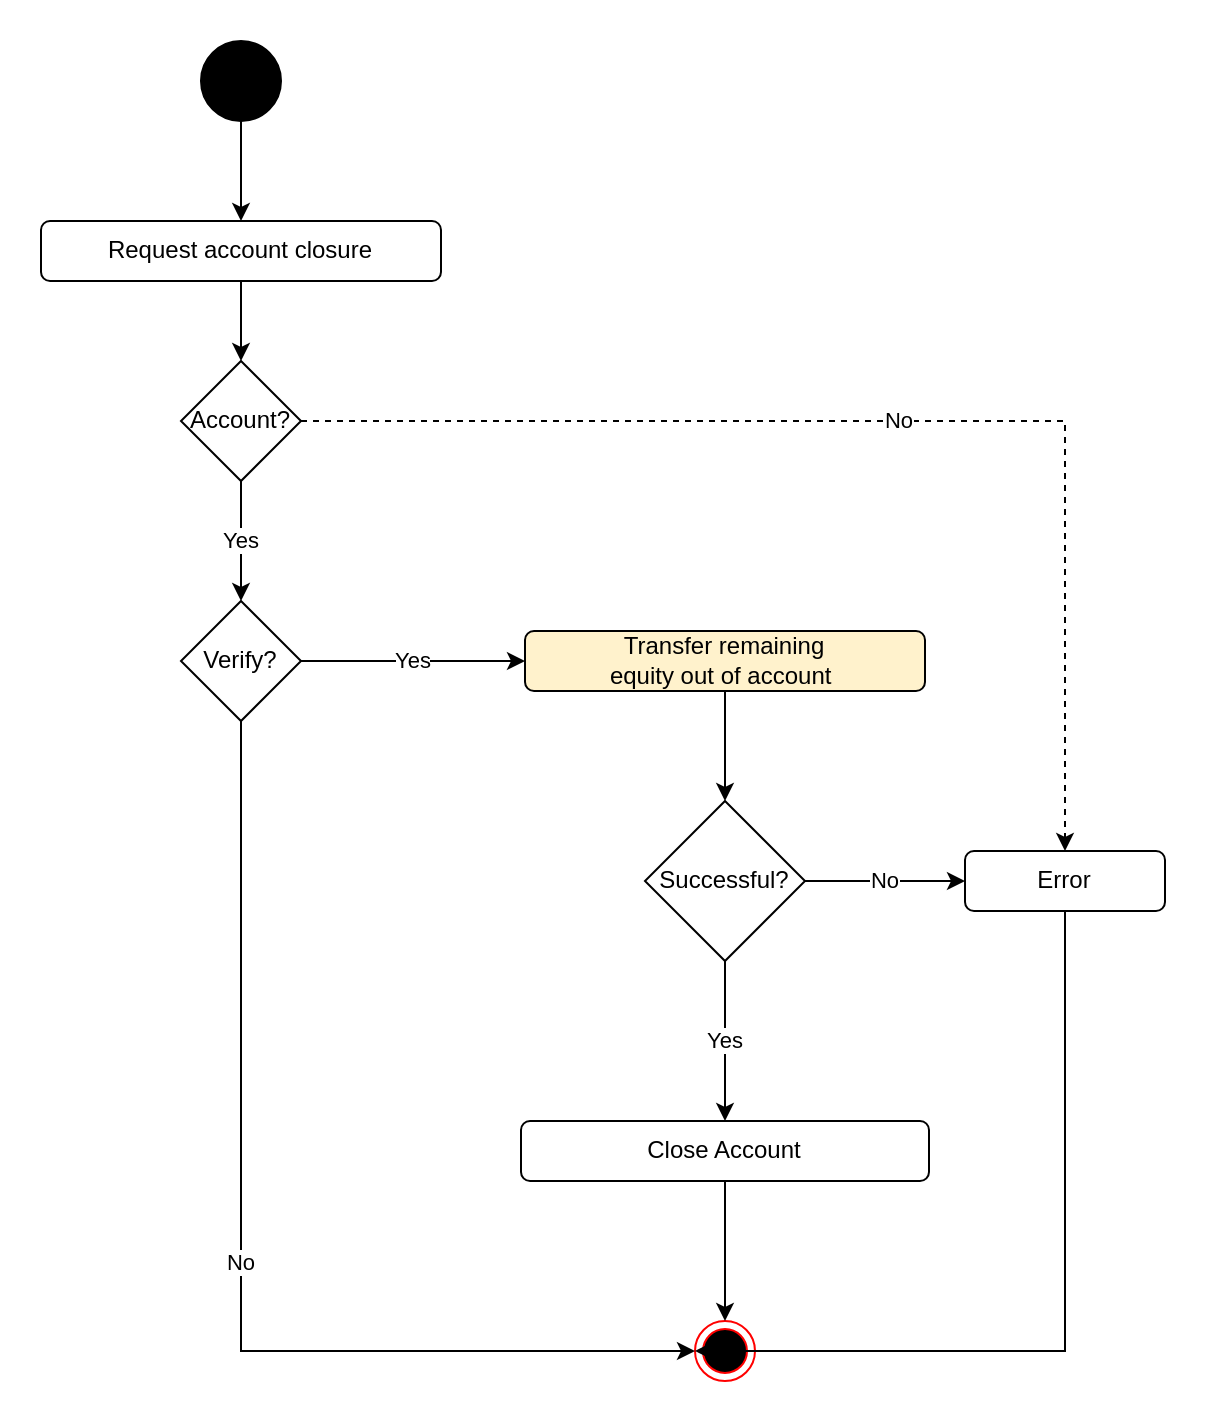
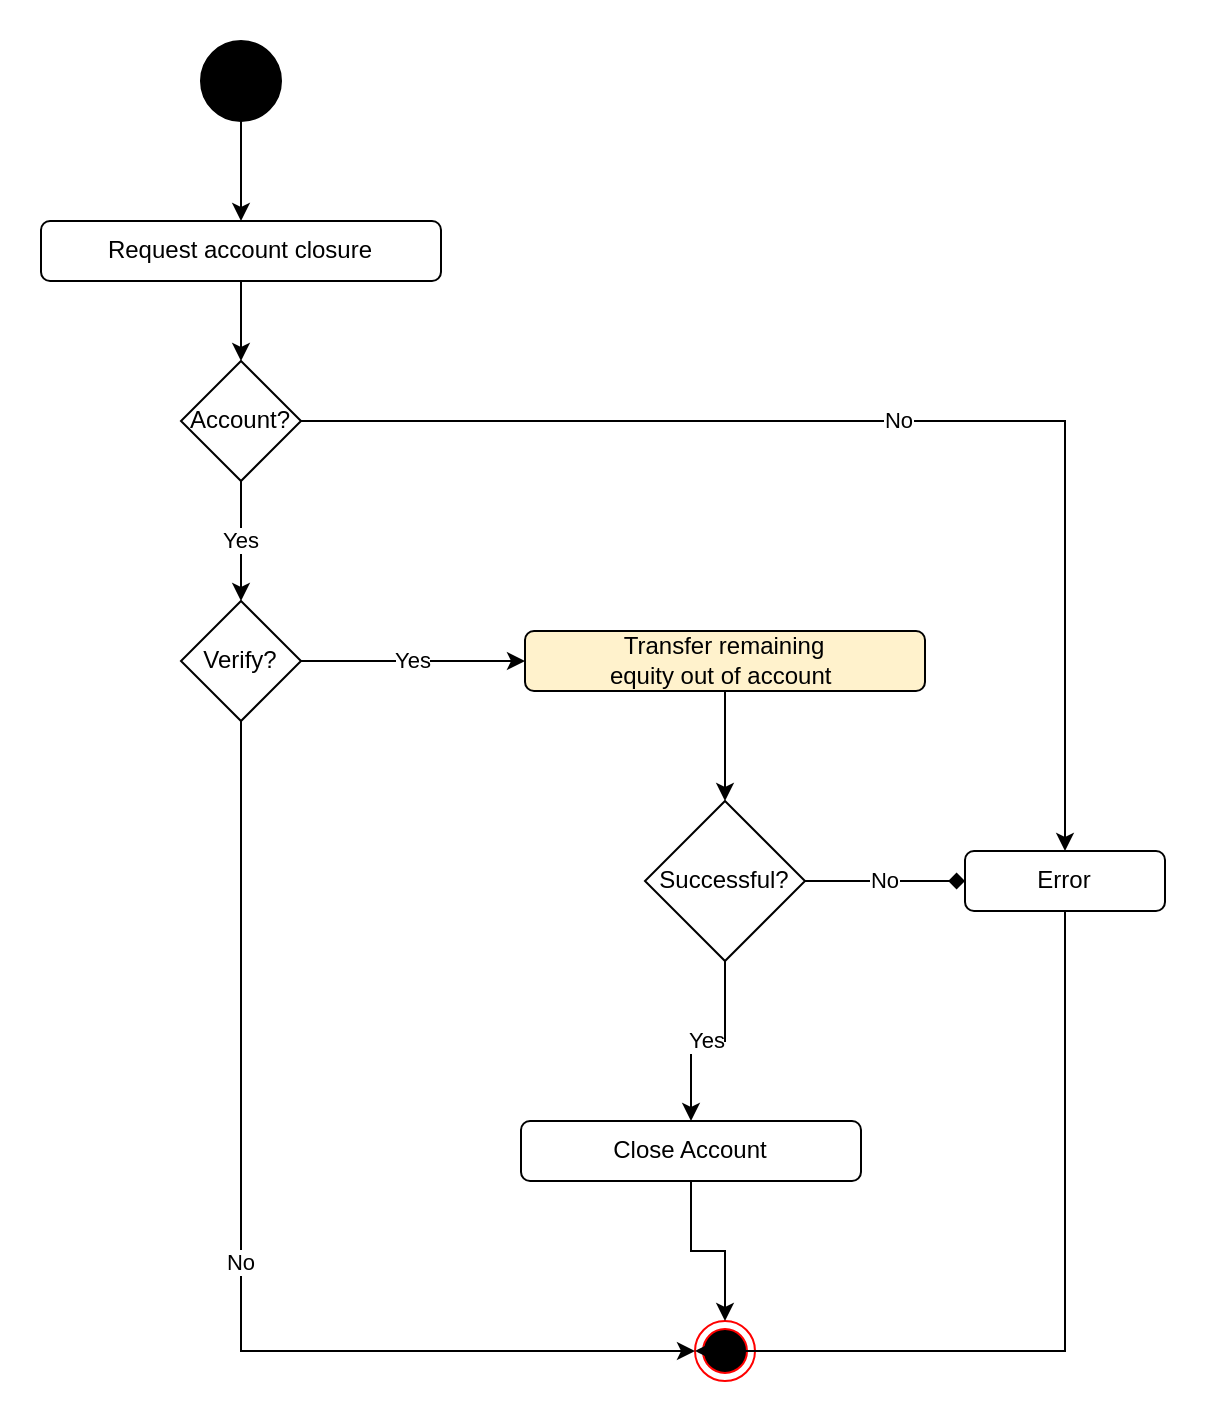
- <mxCell id="7" value="No" style="edgeStyle=orthogonalEdgeStyle;rounded=0;orthogonalLoop=1;jettySize=auto;html=1;dashed=1;" parent="1" source="8" target="16" edge="1"><mxGeometry relative="1" as="geometry" /></mxCell>
+ <mxCell id="7" value="No" style="edgeStyle=orthogonalEdgeStyle;rounded=0;orthogonalLoop=1;jettySize=auto;html=1;" parent="1" source="8" target="16" edge="1"><mxGeometry relative="1" as="geometry" /></mxCell>
- <mxCell id="10" value="No" style="edgeStyle=orthogonalEdgeStyle;rounded=0;orthogonalLoop=1;jettySize=auto;html=1;entryX=0;entryY=0.5;entryDx=0;entryDy=0;endArrow=classic;endFill=1;" parent="1" source="18" target="16" edge="1"><mxGeometry relative="1" as="geometry"><mxPoint x="412" y="600" as="sourcePoint" /></mxGeometry></mxCell>
+ <mxCell id="10" value="No" style="edgeStyle=orthogonalEdgeStyle;rounded=0;orthogonalLoop=1;jettySize=auto;html=1;entryX=0;entryY=0.5;entryDx=0;entryDy=0;endArrow=diamond;endFill=1;" parent="1" source="18" target="16" edge="1"><mxGeometry relative="1" as="geometry"><mxPoint x="412" y="600" as="sourcePoint" /></mxGeometry></mxCell>
- <mxCell id="11" value="Close Account" style="rounded=1;whiteSpace=wrap;html=1;fillColor=#FFFFFF;" parent="1" vertex="1"><mxGeometry x="260" y="560" width="204" height="30" as="geometry" /></mxCell>
+ <mxCell id="11" value="Close Account" style="rounded=1;whiteSpace=wrap;html=1;fillColor=#FFFFFF;" parent="1" vertex="1"><mxGeometry x="260" y="560" width="170" height="30" as="geometry" /></mxCell>
